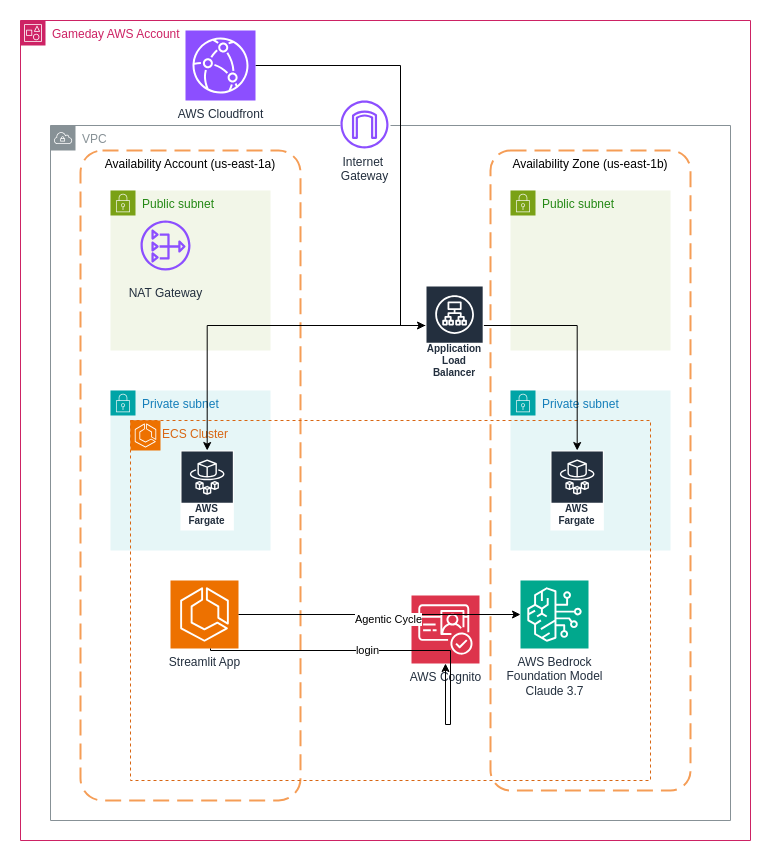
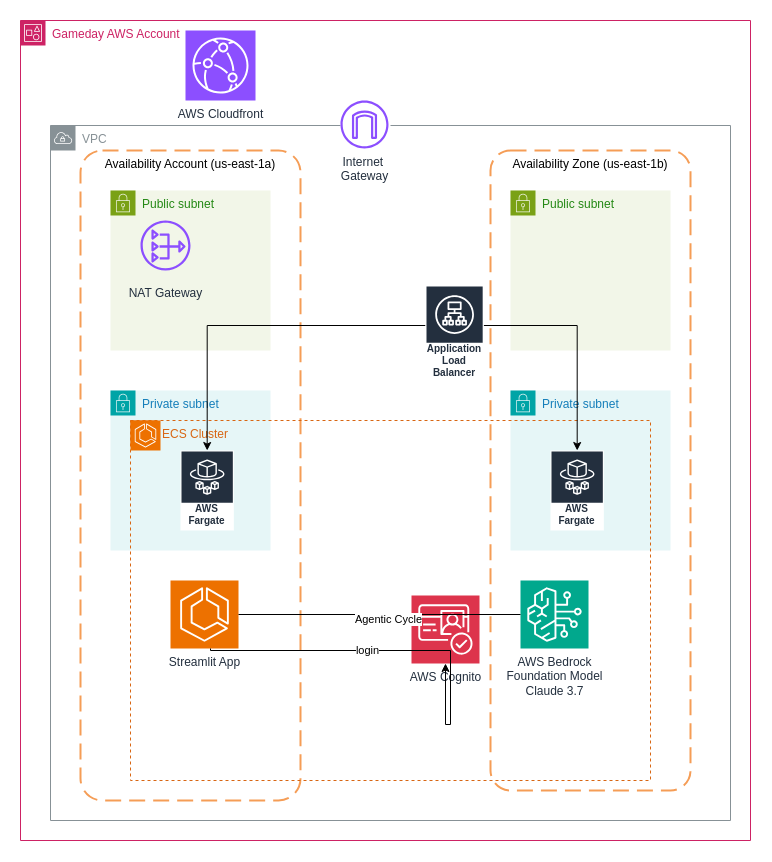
- <mxCell id="26" style="edgeStyle=orthogonalEdgeStyle;rounded=0;orthogonalLoop=1;jettySize=auto;html=1;" edge="1" parent="1" source="27" target="30"><mxGeometry relative="1" as="geometry"><Array as="points"><mxPoint x="400" y="65" /></Array></mxGeometry></mxCell>
- <mxCell id="19" style="edgeStyle=orthogonalEdgeStyle;rounded=0;orthogonalLoop=1;jettySize=auto;html=1;entryX=0;entryY=0.5;entryDx=0;entryDy=0;entryPerimeter=0;" edge="1" parent="13" source="14" target="16"><mxGeometry relative="1" as="geometry" /></mxCell>
+ <mxCell id="19" style="edgeStyle=orthogonalEdgeStyle;rounded=0;orthogonalLoop=1;jettySize=auto;html=1;entryX=0;entryY=0.5;entryDx=0;entryDy=0;entryPerimeter=0;endArrow=none;" edge="1" parent="13" source="14" target="16"><mxGeometry relative="1" as="geometry" /></mxCell>
